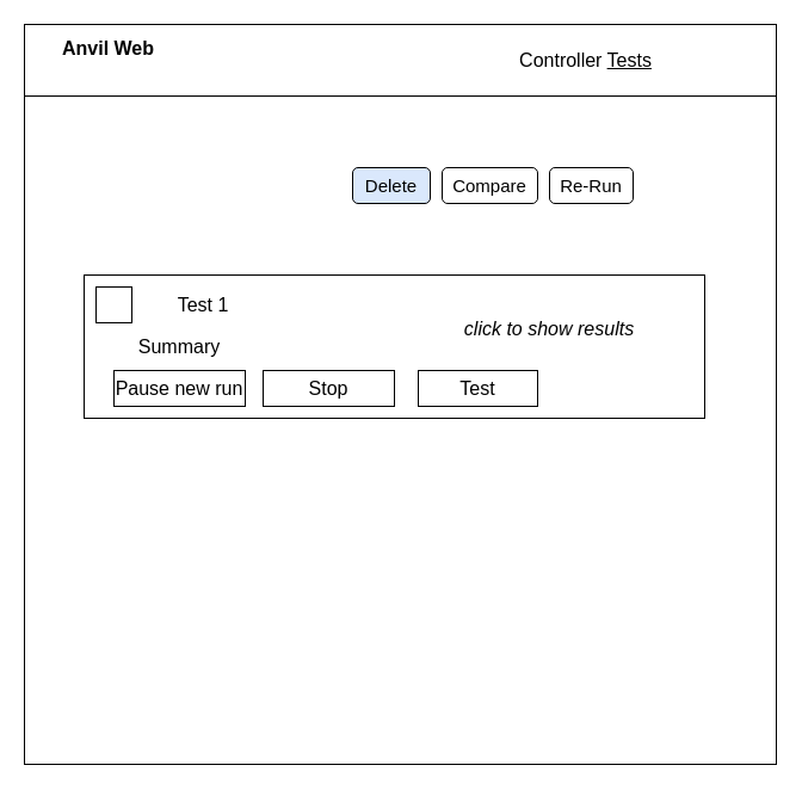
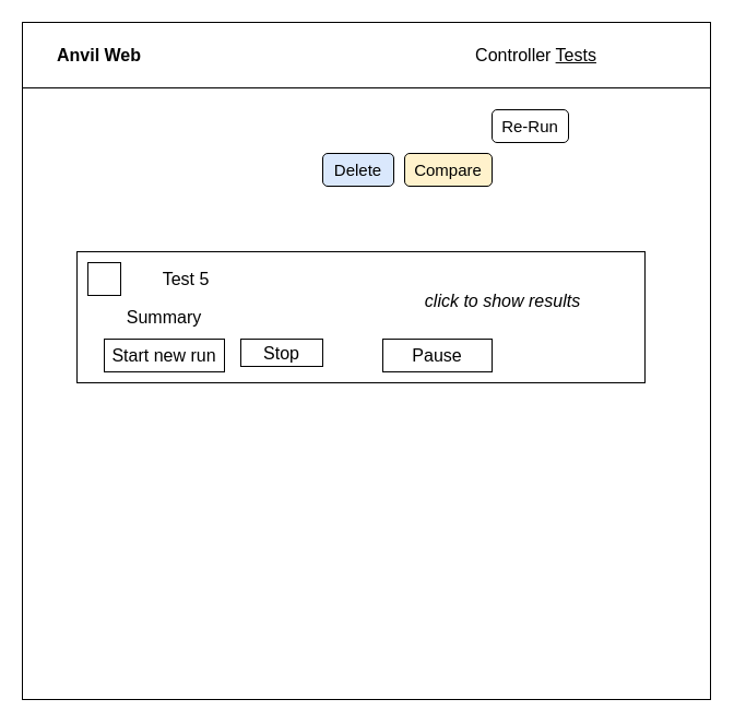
- <mxCell id="4" value="&lt;b&gt;&lt;font style=&quot;font-size: 16px;&quot;&gt;Anvil Web&lt;/font&gt;&lt;/b&gt;" style="text;html=1;align=center;verticalAlign=middle;resizable=0;points=[];autosize=1;strokeColor=none;fillColor=none;" parent="1" vertex="1"><mxGeometry x="40" y="25" width="100" height="30" as="geometry" /></mxCell>
+ <mxCell id="4" value="&lt;b&gt;&lt;font style=&quot;font-size: 16px;&quot;&gt;Anvil Web&lt;/font&gt;&lt;/b&gt;" style="text;html=1;align=center;verticalAlign=middle;resizable=0;points=[];autosize=1;strokeColor=none;fillColor=none;" parent="1" vertex="1"><mxGeometry x="40" y="35" width="100" height="30" as="geometry" /></mxCell>
- <mxCell id="15" value="Compare" style="rounded=1;whiteSpace=wrap;html=1;fontSize=15;" vertex="1" parent="1"><mxGeometry x="370" y="140" width="80" height="30" as="geometry" /></mxCell>
+ <mxCell id="15" value="Compare" style="rounded=1;whiteSpace=wrap;html=1;fontSize=15;fillColor=#fff2cc;" vertex="1" parent="1"><mxGeometry x="370" y="140" width="80" height="30" as="geometry" /></mxCell>
- <mxCell id="16" value="Re-Run" style="rounded=1;whiteSpace=wrap;html=1;fontSize=15;" vertex="1" parent="1"><mxGeometry x="460" y="140" width="70" height="30" as="geometry" /></mxCell>
+ <mxCell id="16" value="Re-Run" style="rounded=1;whiteSpace=wrap;html=1;fontSize=15;" vertex="1" parent="1"><mxGeometry x="450" y="100" width="70" height="30" as="geometry" /></mxCell>
- <mxCell id="7" value="Test 1" style="text;html=1;strokeColor=none;fillColor=none;align=center;verticalAlign=middle;whiteSpace=wrap;rounded=0;fontSize=16;" parent="1" vertex="1"><mxGeometry x="120" y="240" width="100" height="30" as="geometry" /></mxCell>
+ <mxCell id="7" value="Test 5" style="text;html=1;strokeColor=none;fillColor=none;align=center;verticalAlign=middle;whiteSpace=wrap;rounded=0;fontSize=16;" parent="1" vertex="1"><mxGeometry x="120" y="240" width="100" height="30" as="geometry" /></mxCell>
- <mxCell id="9" value="Pause new run" style="rounded=0;whiteSpace=wrap;html=1;fontSize=16;fillColor=none;" parent="1" vertex="1"><mxGeometry x="95" y="310" width="110" height="30" as="geometry" /></mxCell>
+ <mxCell id="9" value="Start new run" style="rounded=0;whiteSpace=wrap;html=1;fontSize=16;fillColor=none;" parent="1" vertex="1"><mxGeometry x="95" y="310" width="110" height="30" as="geometry" /></mxCell>
- <mxCell id="10" value="Stop" style="rounded=0;whiteSpace=wrap;html=1;fontSize=16;fillColor=none;" parent="1" vertex="1"><mxGeometry x="220" y="310" width="110" height="30" as="geometry" /></mxCell>
+ <mxCell id="10" value="Stop" style="rounded=0;whiteSpace=wrap;html=1;fontSize=16;fillColor=none;" parent="1" vertex="1"><mxGeometry x="220" y="310" width="75" height="25" as="geometry" /></mxCell>
- <mxCell id="11" value="Test" style="rounded=0;whiteSpace=wrap;html=1;fontSize=16;fillColor=none;" parent="1" vertex="1"><mxGeometry x="350" y="310" width="100" height="30" as="geometry" /></mxCell>
+ <mxCell id="11" value="Pause" style="rounded=0;whiteSpace=wrap;html=1;fontSize=16;fillColor=none;" parent="1" vertex="1"><mxGeometry x="350" y="310" width="100" height="30" as="geometry" /></mxCell>
